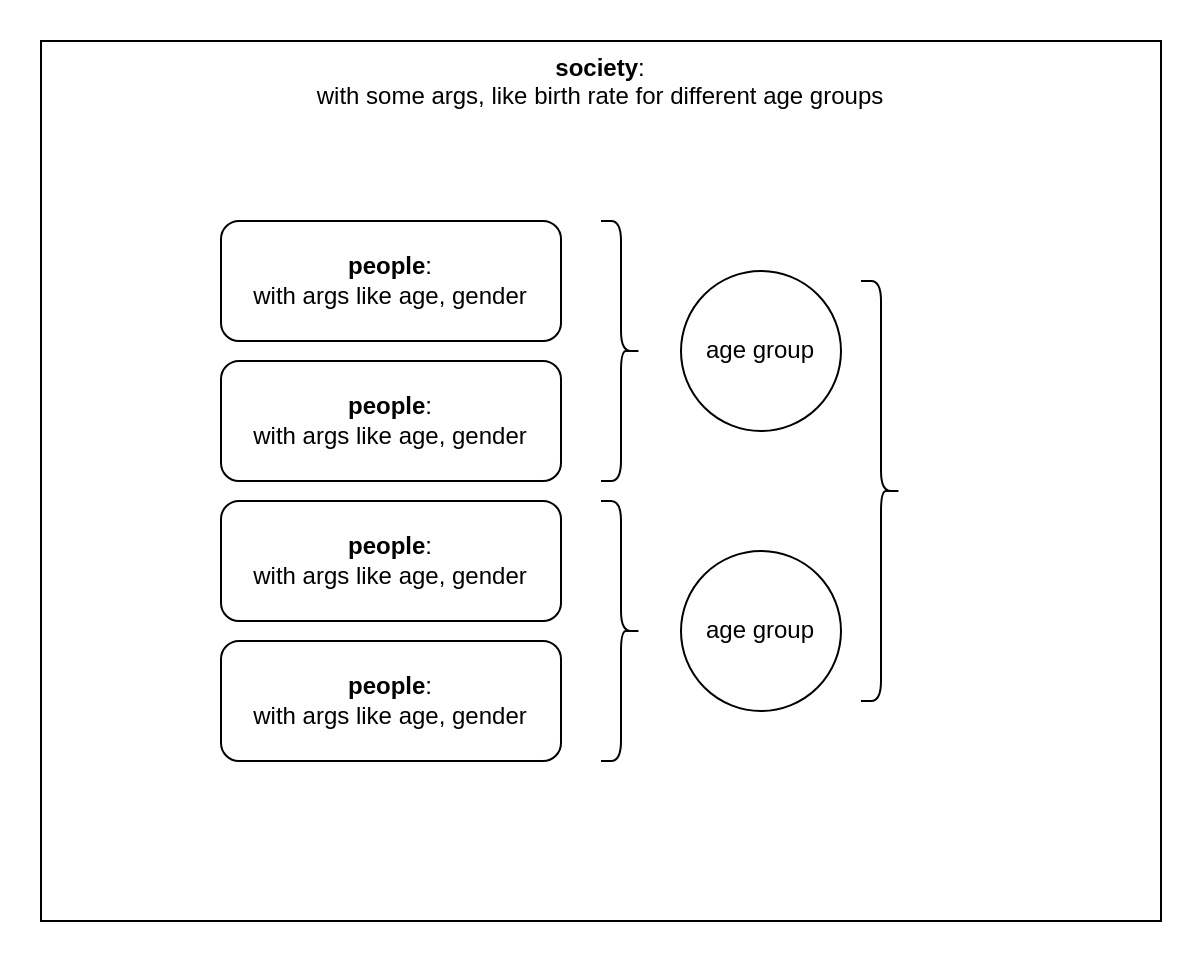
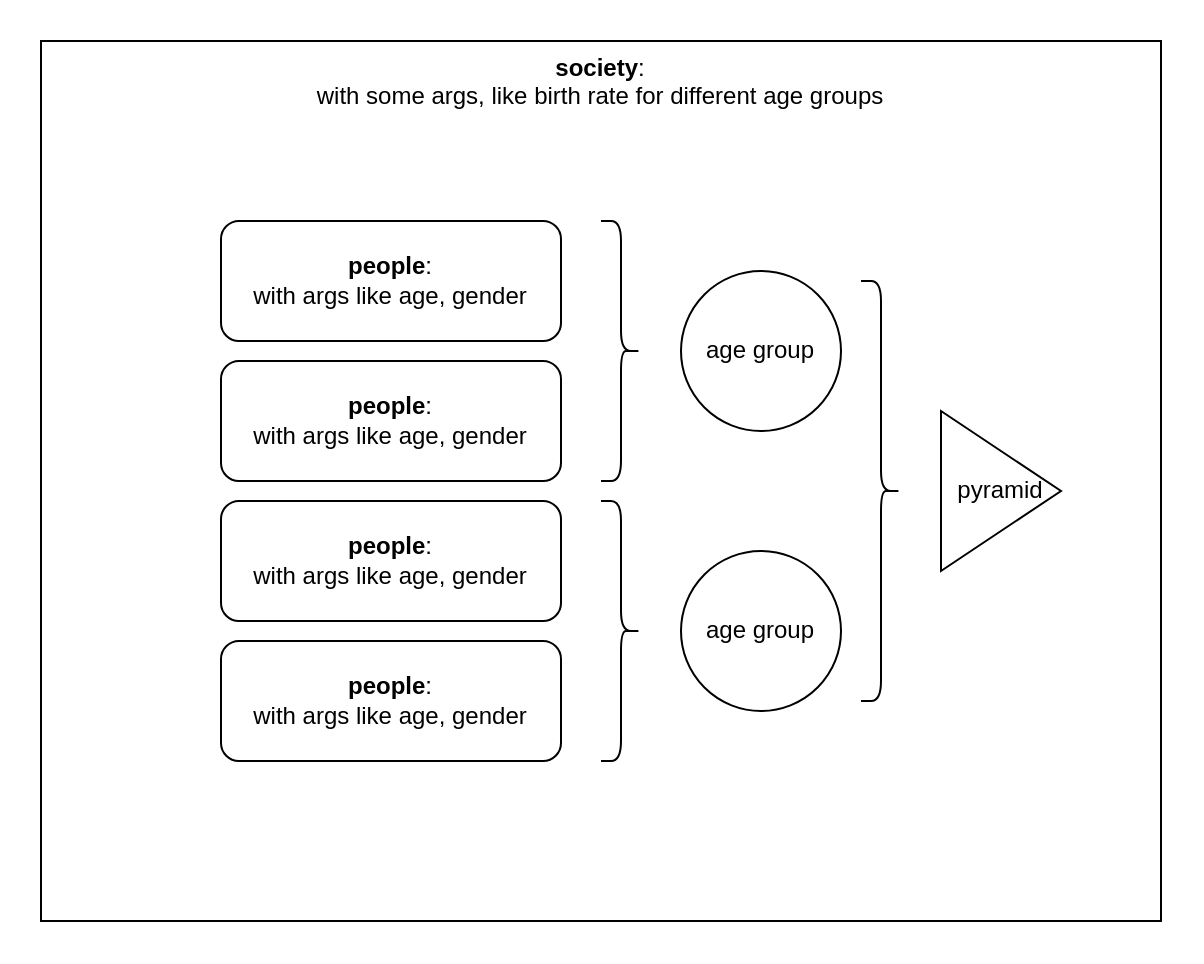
+ <mxCell id="11" value="pyramid" style="triangle;whiteSpace=wrap;html=1;" vertex="1" parent="1"><mxGeometry x="470" y="205" width="60" height="80" as="geometry" /></mxCell>
